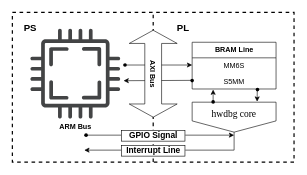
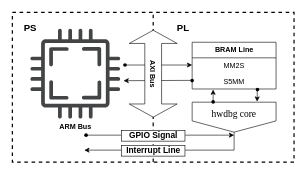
- <mxCell id="7" value="MM6S" style="text;strokeColor=none;fillColor=none;align=center;verticalAlign=top;spacingLeft=4;spacingRight=4;overflow=hidden;rotatable=0;points=[[0,0.5],[1,0.5]];portConstraint=eastwest;whiteSpace=wrap;html=1;" vertex="1" parent="6"><mxGeometry y="26" width="140" height="26" as="geometry" /></mxCell>
+ <mxCell id="7" value="MM2S" style="text;strokeColor=none;fillColor=none;align=center;verticalAlign=top;spacingLeft=4;spacingRight=4;overflow=hidden;rotatable=0;points=[[0,0.5],[1,0.5]];portConstraint=eastwest;whiteSpace=wrap;html=1;" vertex="1" parent="6"><mxGeometry y="26" width="140" height="26" as="geometry" /></mxCell>
